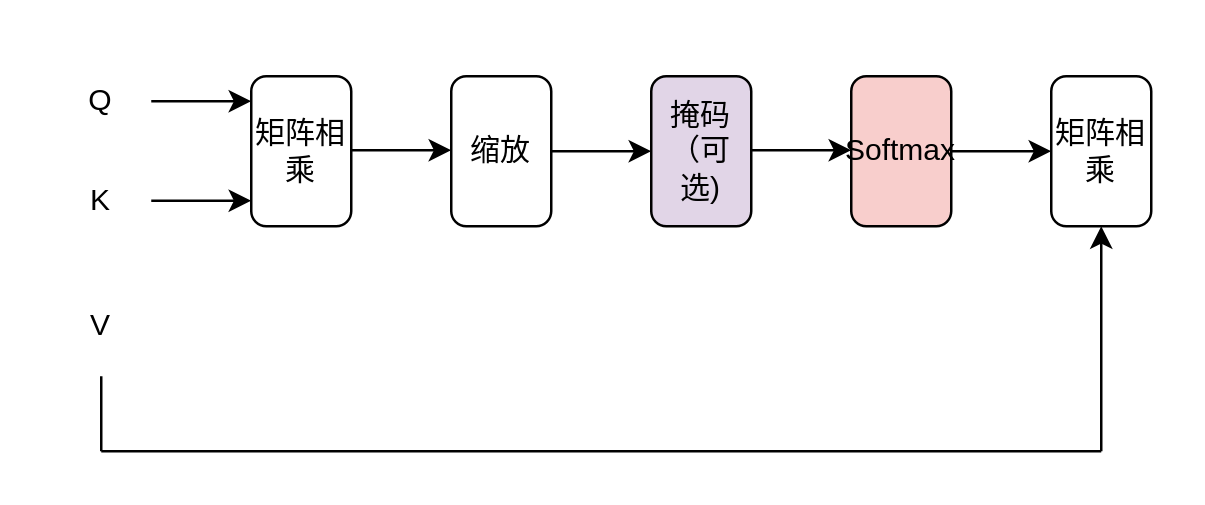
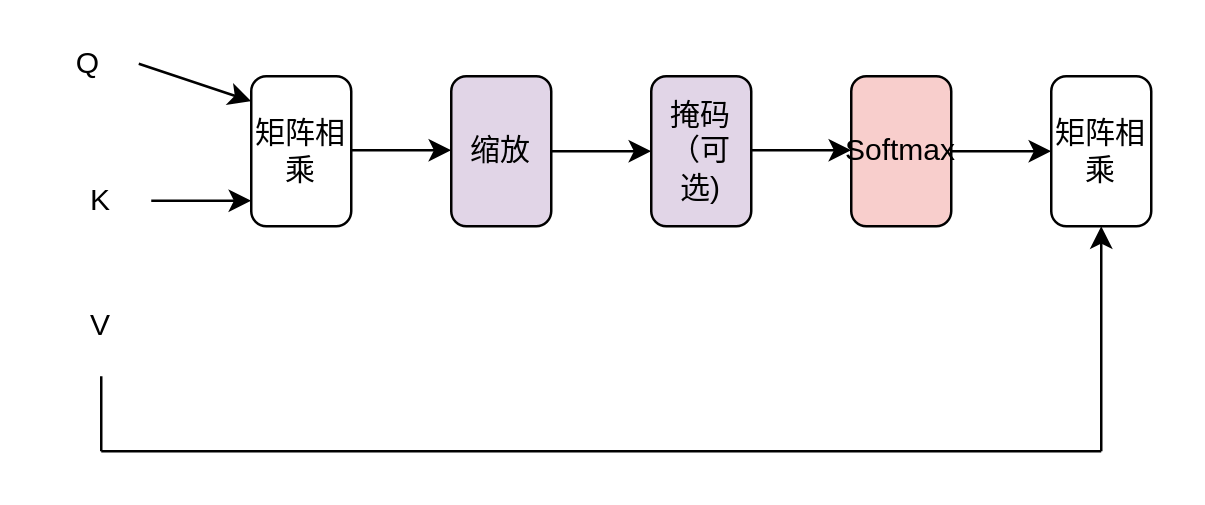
- <mxCell id="2" value="Q" style="text;html=1;strokeColor=none;fillColor=none;align=center;verticalAlign=middle;whiteSpace=wrap;rounded=0;" vertex="1" parent="1"><mxGeometry x="20" y="20" width="40" height="40" as="geometry" /></mxCell>
+ <mxCell id="2" value="Q" style="text;html=1;strokeColor=none;fillColor=none;align=center;verticalAlign=middle;whiteSpace=wrap;rounded=0;" vertex="1" parent="1"><mxGeometry x="15" y="5" width="40" height="40" as="geometry" /></mxCell>
- <mxCell id="9" value="缩放" style="rounded=1;whiteSpace=wrap;html=1;" vertex="1" parent="1"><mxGeometry x="180" y="30" width="40" height="60" as="geometry" /></mxCell>
+ <mxCell id="9" value="缩放" style="rounded=1;whiteSpace=wrap;html=1;fillColor=#e1d5e7;" vertex="1" parent="1"><mxGeometry x="180" y="30" width="40" height="60" as="geometry" /></mxCell>
